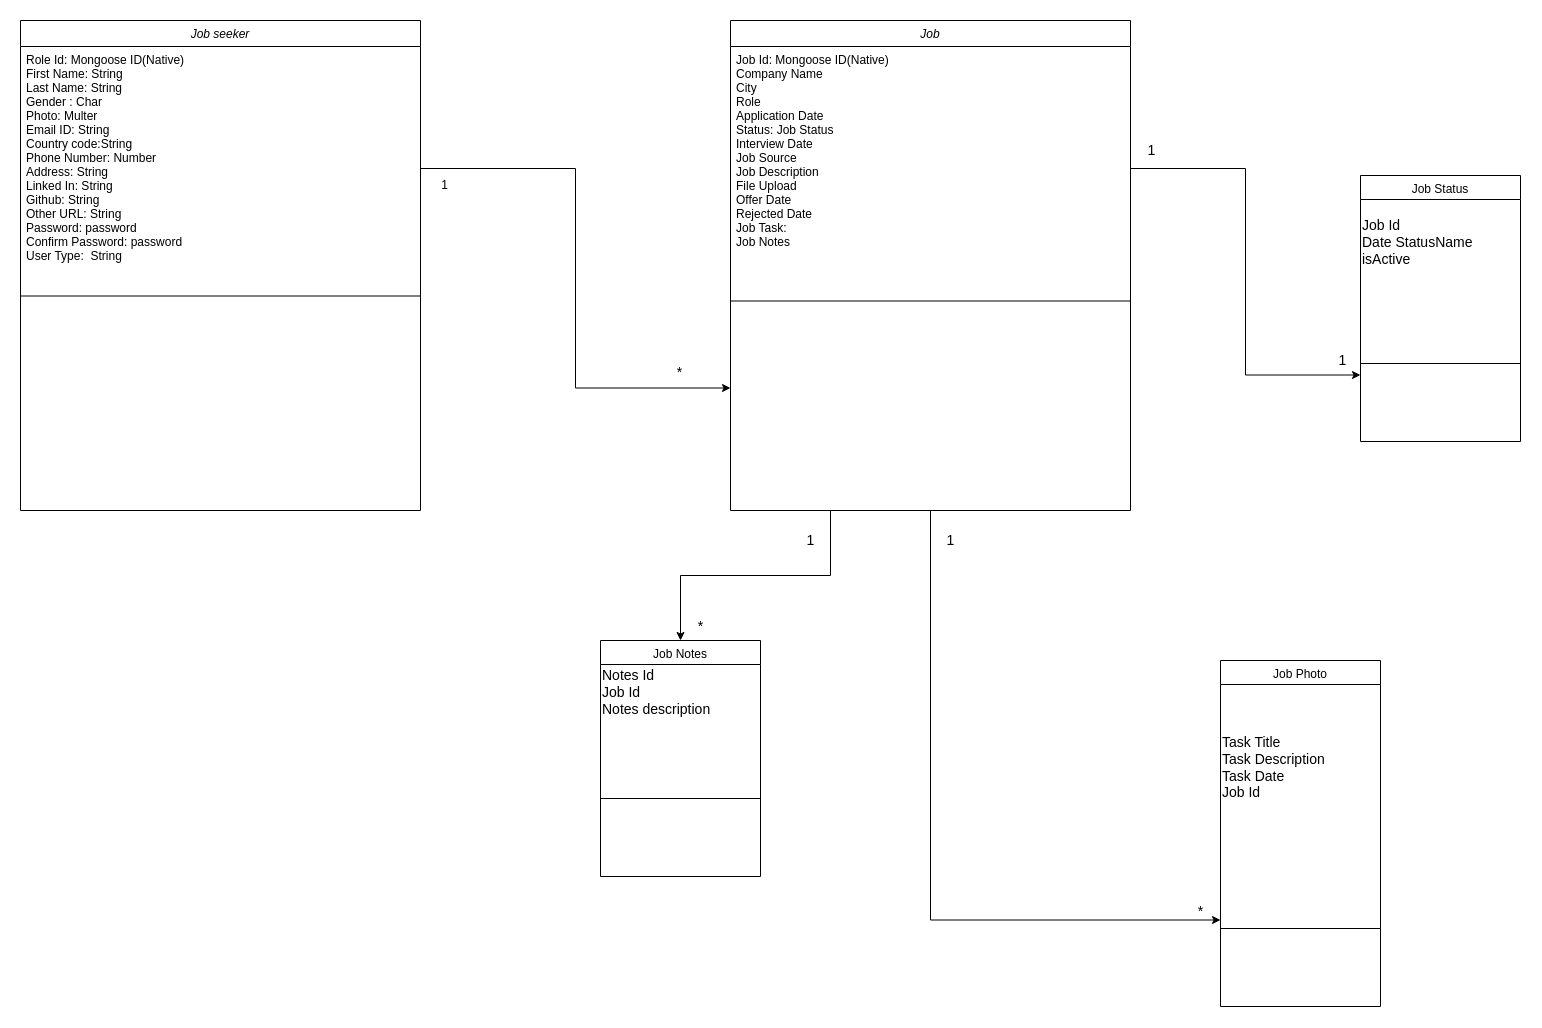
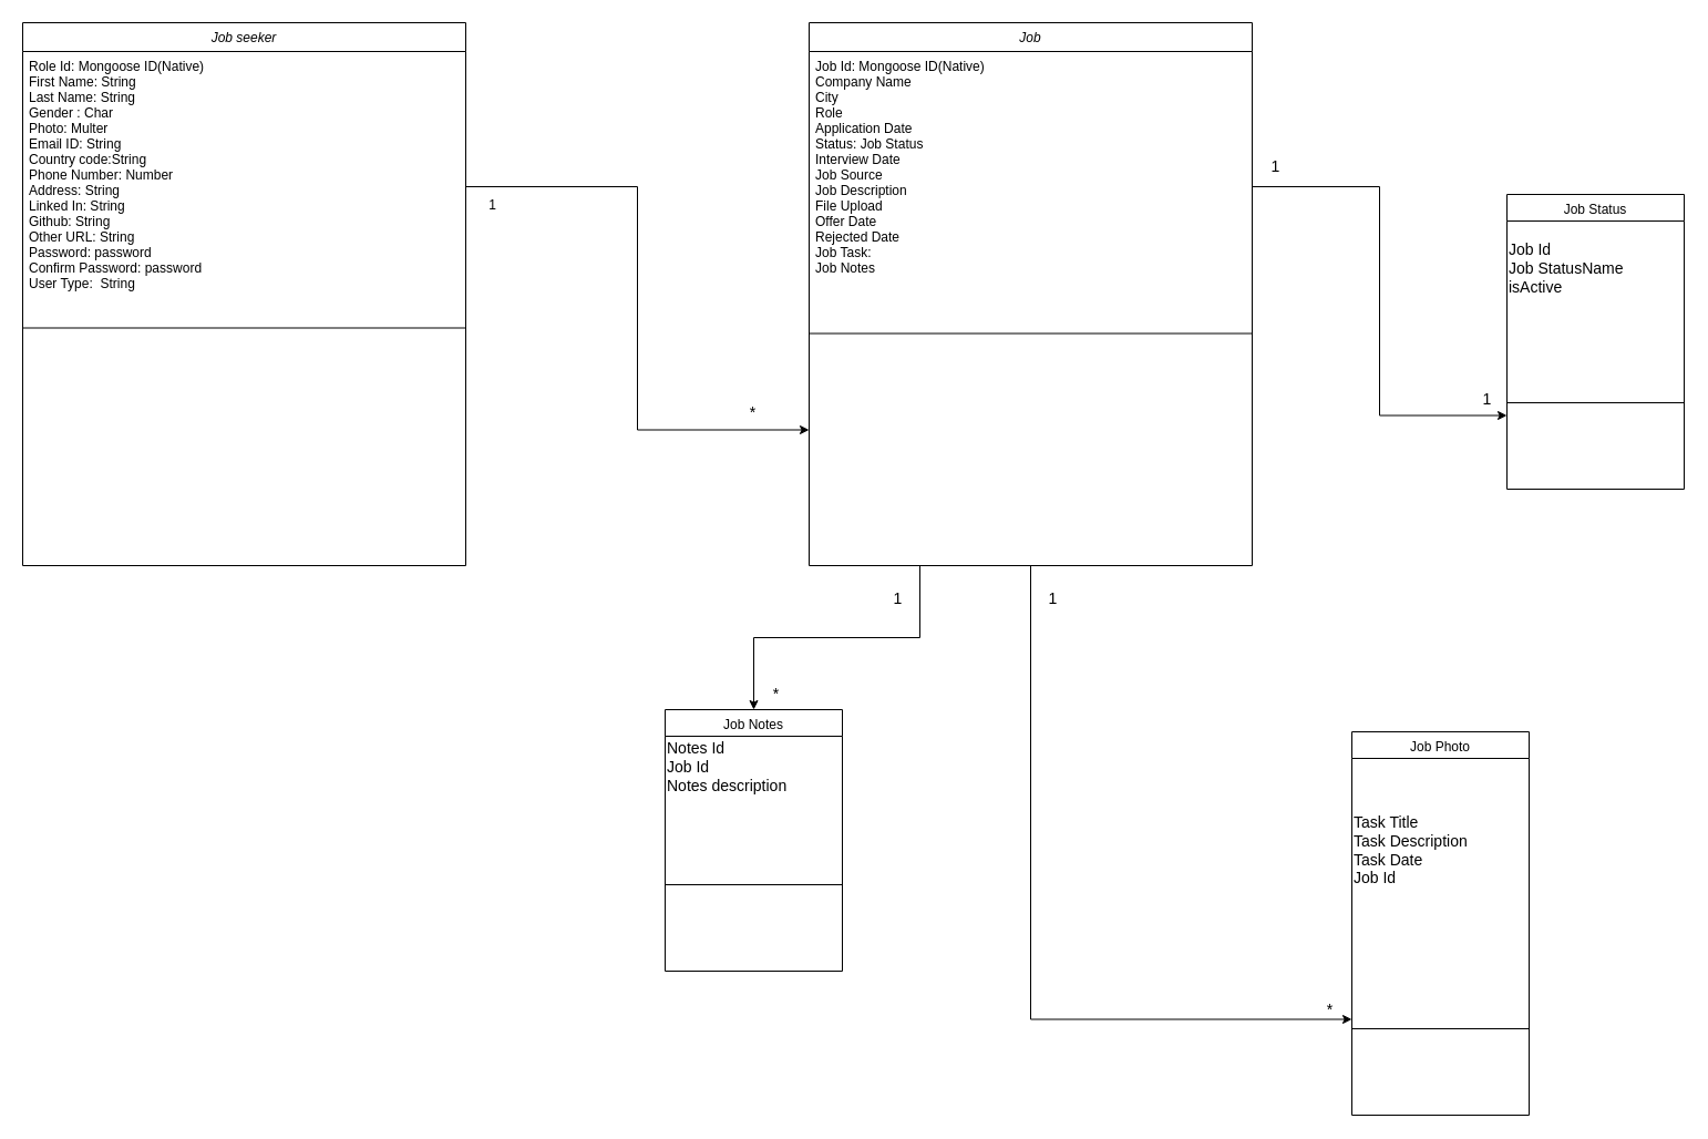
- <mxCell id="8" value="Job Id&lt;br&gt;Date StatusName&lt;br&gt;isActive&lt;br&gt;" style="text;html=1;strokeColor=none;fillColor=none;align=left;verticalAlign=middle;whiteSpace=wrap;rounded=0;fontSize=14;" vertex="1" parent="7"><mxGeometry y="24" width="160" height="86" as="geometry" /></mxCell>
+ <mxCell id="8" value="Job Id&lt;br&gt;Job StatusName&lt;br&gt;isActive&lt;br&gt;" style="text;html=1;strokeColor=none;fillColor=none;align=left;verticalAlign=middle;whiteSpace=wrap;rounded=0;fontSize=14;" vertex="1" parent="7"><mxGeometry y="24" width="160" height="86" as="geometry" /></mxCell>
